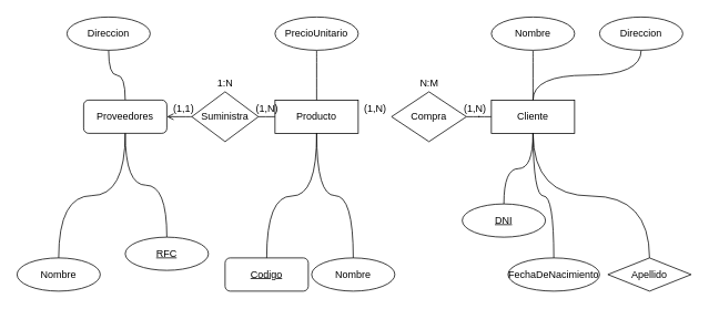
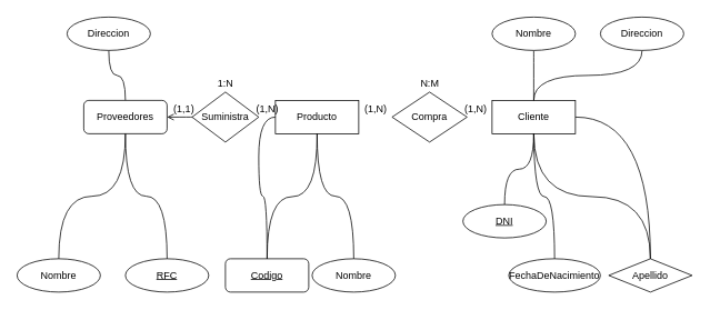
- <mxCell id="13" value="PrecioUnitario" style="ellipse;whiteSpace=wrap;html=1;align=center;" parent="1" vertex="1"><mxGeometry x="330" y="20" width="100" height="40" as="geometry" /></mxCell>
- <mxCell id="12" style="edgeStyle=orthogonalEdgeStyle;curved=1;rounded=0;orthogonalLoop=1;jettySize=auto;html=1;exitX=0.5;exitY=1;exitDx=0;exitDy=0;entryX=0.5;entryY=0;entryDx=0;entryDy=0;endArrow=none;endFill=0;" parent="1" source="13" target="5" edge="1"><mxGeometry relative="1" as="geometry" /></mxCell>
- <mxCell id="4" style="edgeStyle=orthogonalEdgeStyle;curved=1;rounded=0;orthogonalLoop=1;jettySize=auto;html=1;exitX=0;exitY=0.5;exitDx=0;exitDy=0;entryX=1;entryY=0.5;entryDx=0;entryDy=0;endArrow=none;endFill=0;" parent="1" source="5" target="28" edge="1"><mxGeometry relative="1" as="geometry" /></mxCell>
+ <mxCell id="4" style="edgeStyle=orthogonalEdgeStyle;curved=1;rounded=0;orthogonalLoop=1;jettySize=auto;html=1;exitX=0;exitY=0.5;exitDx=0;exitDy=0;endArrow=none;endFill=0;" parent="1" source="5" target="21" edge="1"><mxGeometry relative="1" as="geometry" /></mxCell>
- <mxCell id="6" style="edgeStyle=orthogonalEdgeStyle;rounded=0;orthogonalLoop=1;jettySize=auto;html=1;endArrow=none;endFill=0;curved=1;" parent="1" source="7" target="29" edge="1"><mxGeometry relative="1" as="geometry" /></mxCell>
+ <mxCell id="6" style="edgeStyle=orthogonalEdgeStyle;rounded=0;orthogonalLoop=1;jettySize=auto;html=1;endArrow=none;endFill=0;curved=1;" parent="1" source="7" target="15" edge="1"><mxGeometry relative="1" as="geometry" /></mxCell>
- <mxCell id="24" value="&lt;u&gt;RFC&lt;/u&gt;" style="ellipse;whiteSpace=wrap;html=1;align=center;" parent="1" vertex="1"><mxGeometry x="150" y="285" width="100" height="40" as="geometry" /></mxCell>
+ <mxCell id="24" value="&lt;u&gt;RFC&lt;/u&gt;" style="ellipse;whiteSpace=wrap;html=1;align=center;" parent="1" vertex="1"><mxGeometry x="150" y="310" width="100" height="40" as="geometry" /></mxCell>
